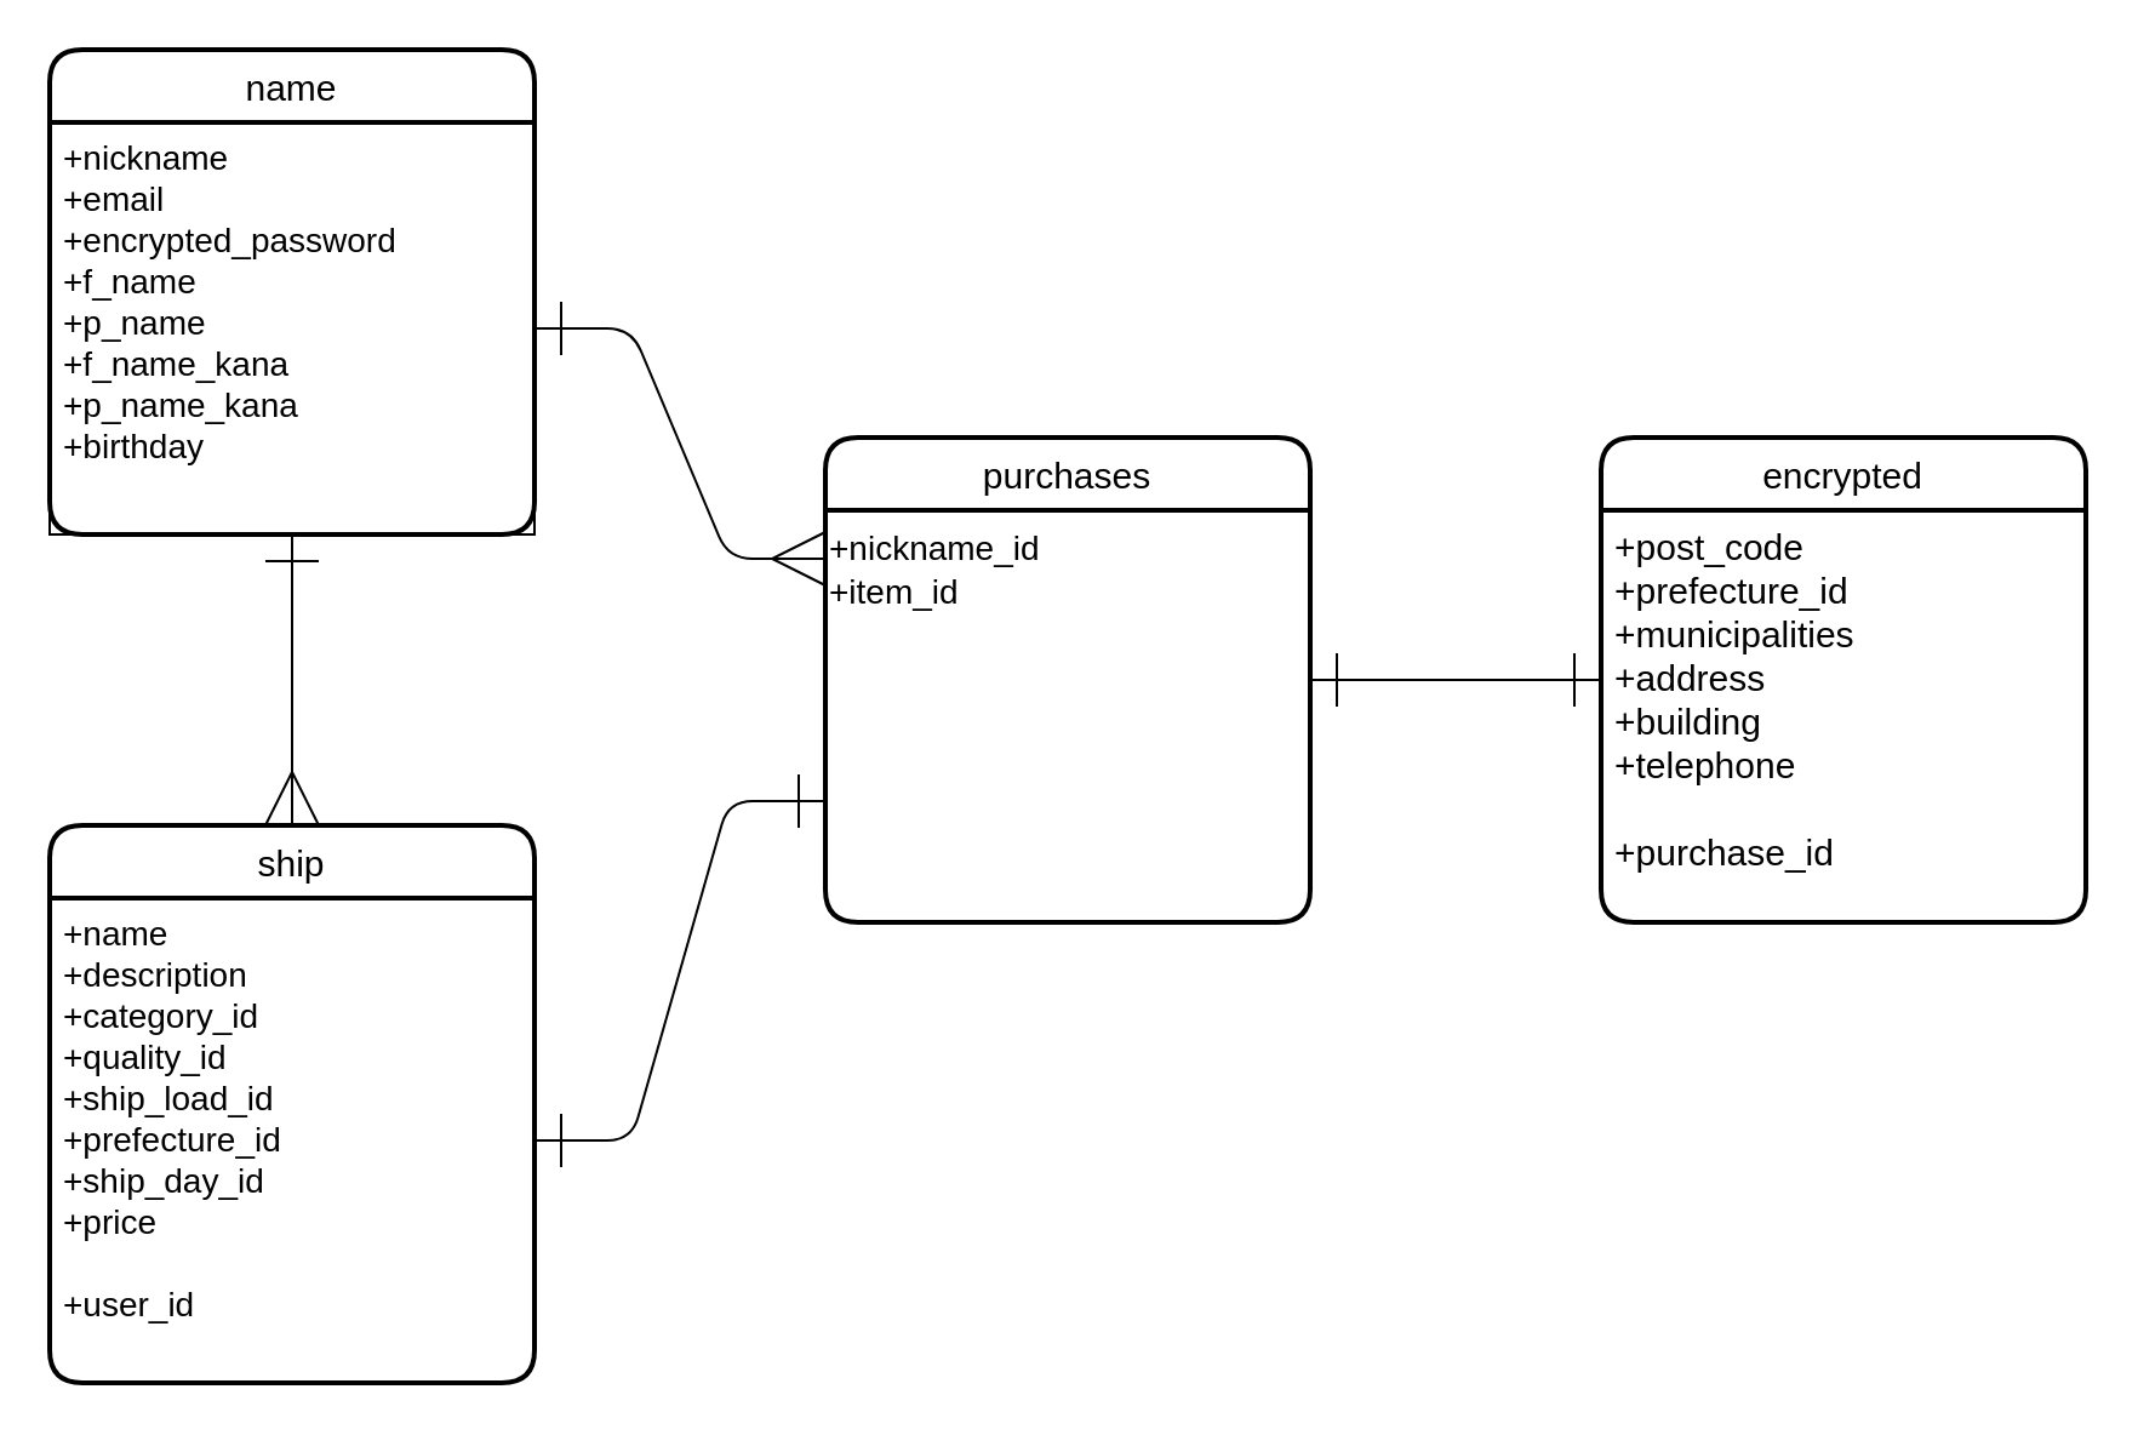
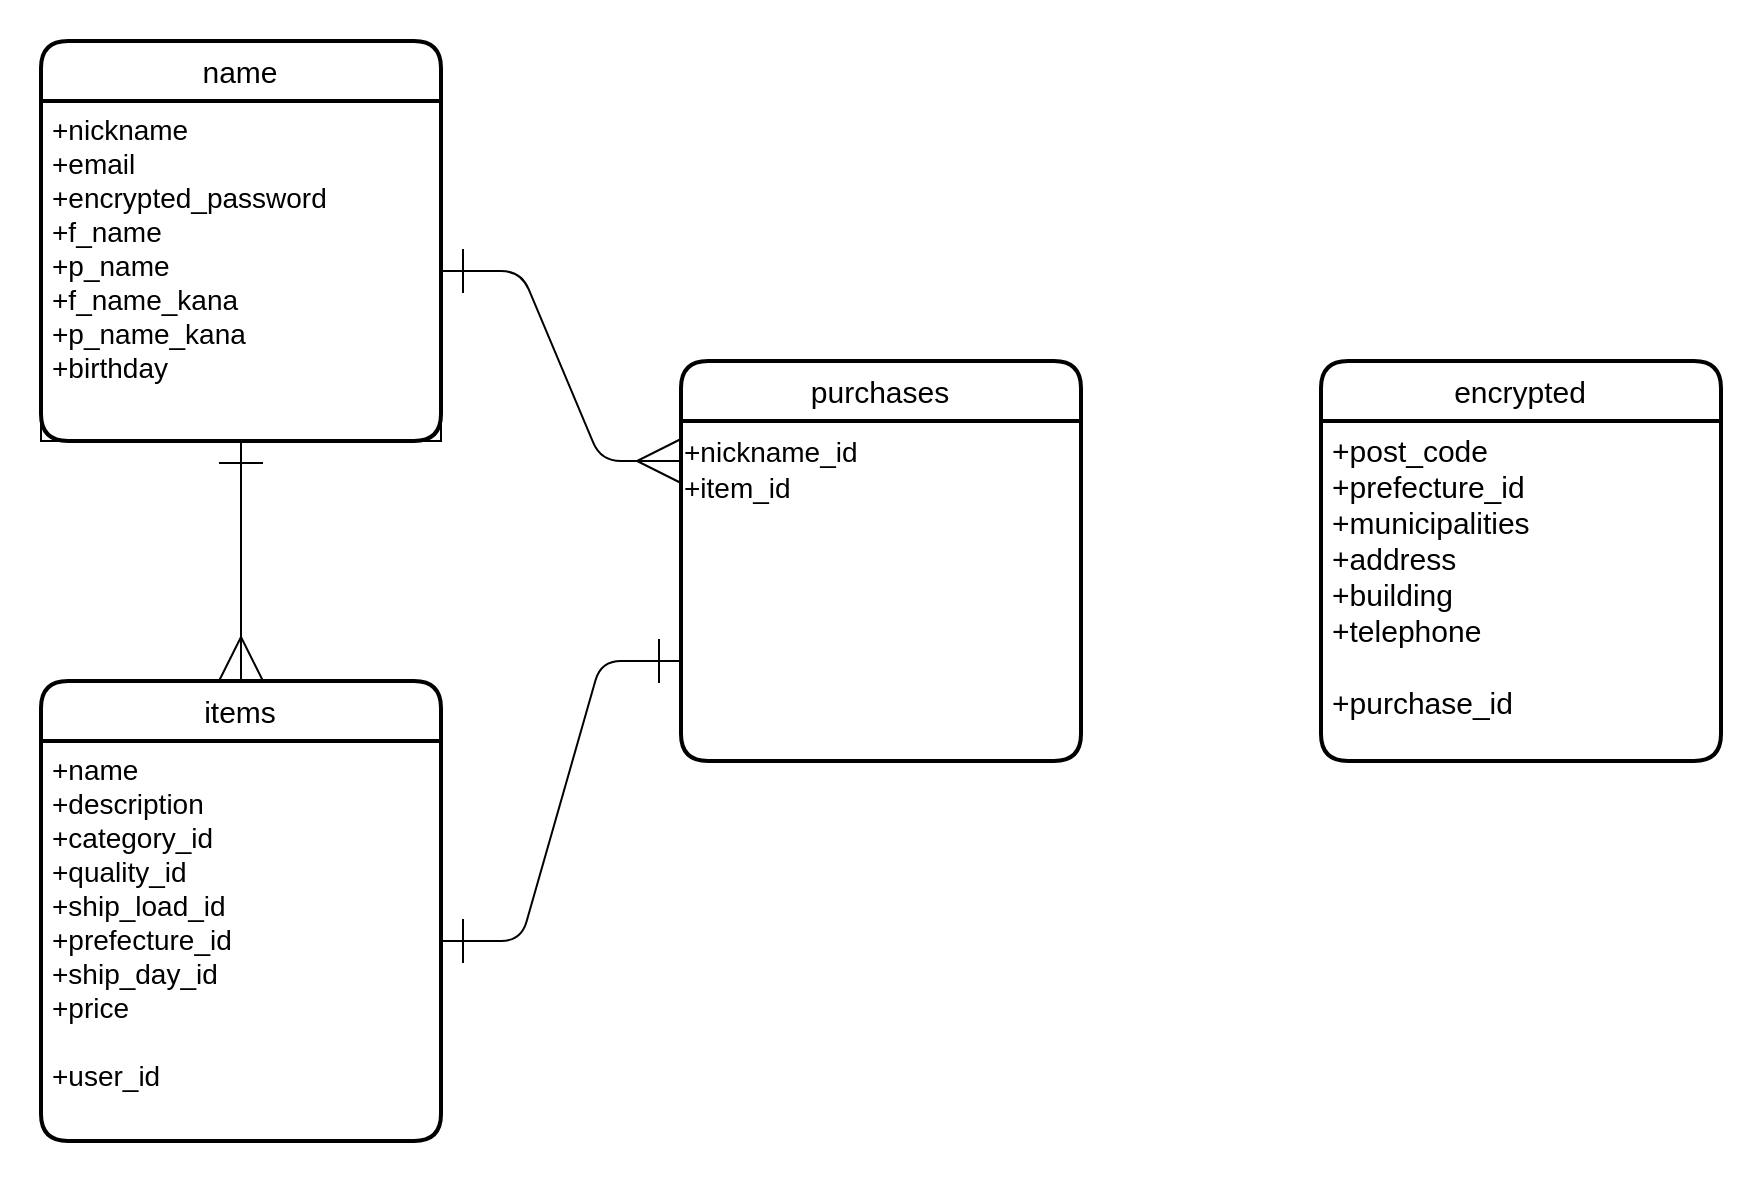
- <mxCell id="8" style="edgeStyle=none;html=1;entryX=0;entryY=0.5;entryDx=0;entryDy=0;fontSize=14;startArrow=ERone;startFill=0;endArrow=ERone;endFill=0;startSize=20;endSize=20;" edge="1" parent="1" source="9" target="11"><mxGeometry relative="1" as="geometry" /></mxCell>
- <mxCell id="6" value="ship" style="swimlane;childLayout=stackLayout;horizontal=1;startSize=30;horizontalStack=0;rounded=1;fontSize=15;fontStyle=0;strokeWidth=2;resizeParent=0;resizeLast=1;shadow=0;dashed=0;align=center;" vertex="1" parent="1"><mxGeometry x="20" y="340" width="200" height="230" as="geometry" /></mxCell>
+ <mxCell id="6" value="items" style="swimlane;childLayout=stackLayout;horizontal=1;startSize=30;horizontalStack=0;rounded=1;fontSize=15;fontStyle=0;strokeWidth=2;resizeParent=0;resizeLast=1;shadow=0;dashed=0;align=center;" vertex="1" parent="1"><mxGeometry x="20" y="340" width="200" height="230" as="geometry" /></mxCell>
